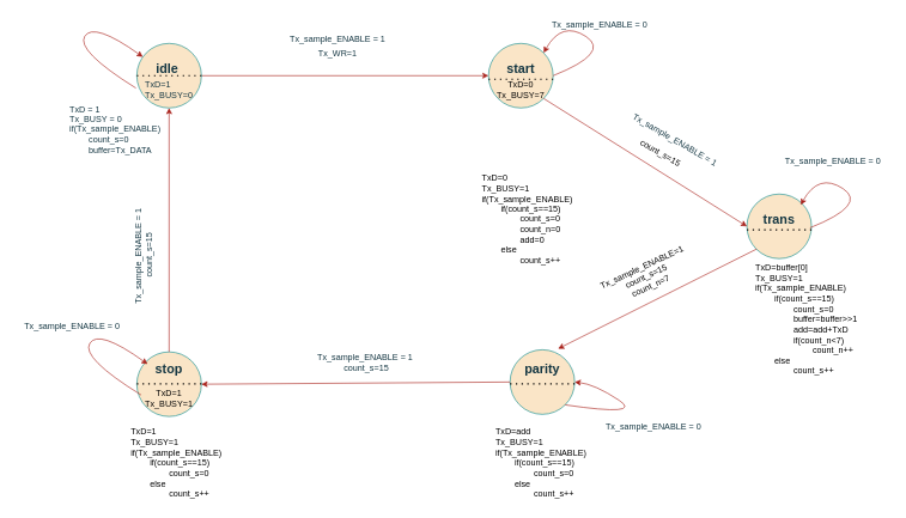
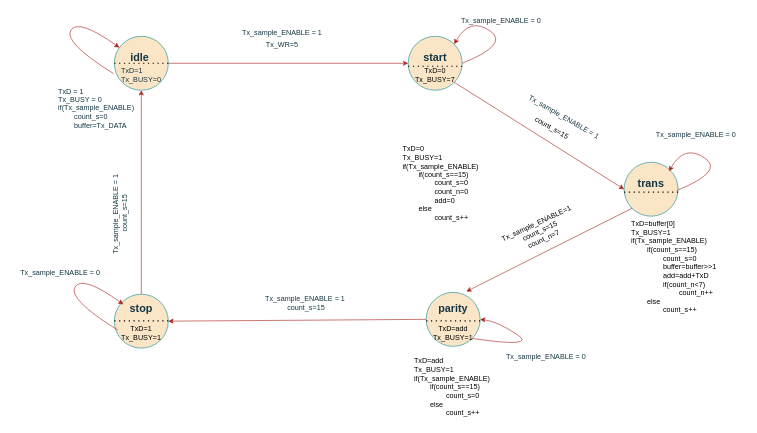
- <mxCell id="37" value="Tx_WR=1" style="text;html=1;strokeColor=none;fillColor=none;align=center;verticalAlign=middle;whiteSpace=wrap;rounded=0;fontColor=#143642;" parent="1" vertex="1"><mxGeometry x="400" y="60" width="140" height="30" as="geometry" /></mxCell>
+ <mxCell id="37" value="Tx_WR=5" style="text;html=1;strokeColor=none;fillColor=none;align=center;verticalAlign=middle;whiteSpace=wrap;rounded=0;fontColor=#143642;" parent="1" vertex="1"><mxGeometry x="400" y="60" width="140" height="30" as="geometry" /></mxCell>
+ <mxCell id="44" value="TxD=add&lt;br style=&quot;border-color: var(--border-color); text-align: left;&quot;&gt;&lt;span style=&quot;text-align: left;&quot;&gt;Tx_BUSY=1&lt;/span&gt;" style="text;html=1;strokeColor=none;fillColor=none;align=center;verticalAlign=middle;whiteSpace=wrap;rounded=0;" parent="1" vertex="1"><mxGeometry x="725" y="540" width="60" height="30" as="geometry" /></mxCell>
- <mxCell id="34" value="TxD=1&lt;br&gt;Tx_BUSY=1&lt;br&gt;if(Tx_sample_ENABLE)&lt;br&gt;&lt;span style=&quot;white-space: pre;&quot;&gt;&#09;&lt;/span&gt;if(count_s==15)&lt;br&gt;&lt;span style=&quot;white-space: pre;&quot;&gt;&#09;&lt;span style=&quot;white-space: pre;&quot;&gt;&#09;&lt;/span&gt;&lt;/span&gt;count_s=0&lt;br&gt;&lt;span style=&quot;white-space: pre;&quot;&gt;&#09;&lt;/span&gt;else&lt;br&gt;&lt;span style=&quot;white-space: pre;&quot;&gt;&lt;span style=&quot;white-space: pre;&quot;&gt;&#09;&lt;/span&gt;&#09;&lt;/span&gt;count_s++" style="text;html=1;strokeColor=none;fillColor=none;align=left;verticalAlign=middle;whiteSpace=wrap;rounded=0;" parent="1" vertex="1"><mxGeometry x="180" y="590" width="135" height="110" as="geometry" /></mxCell>
